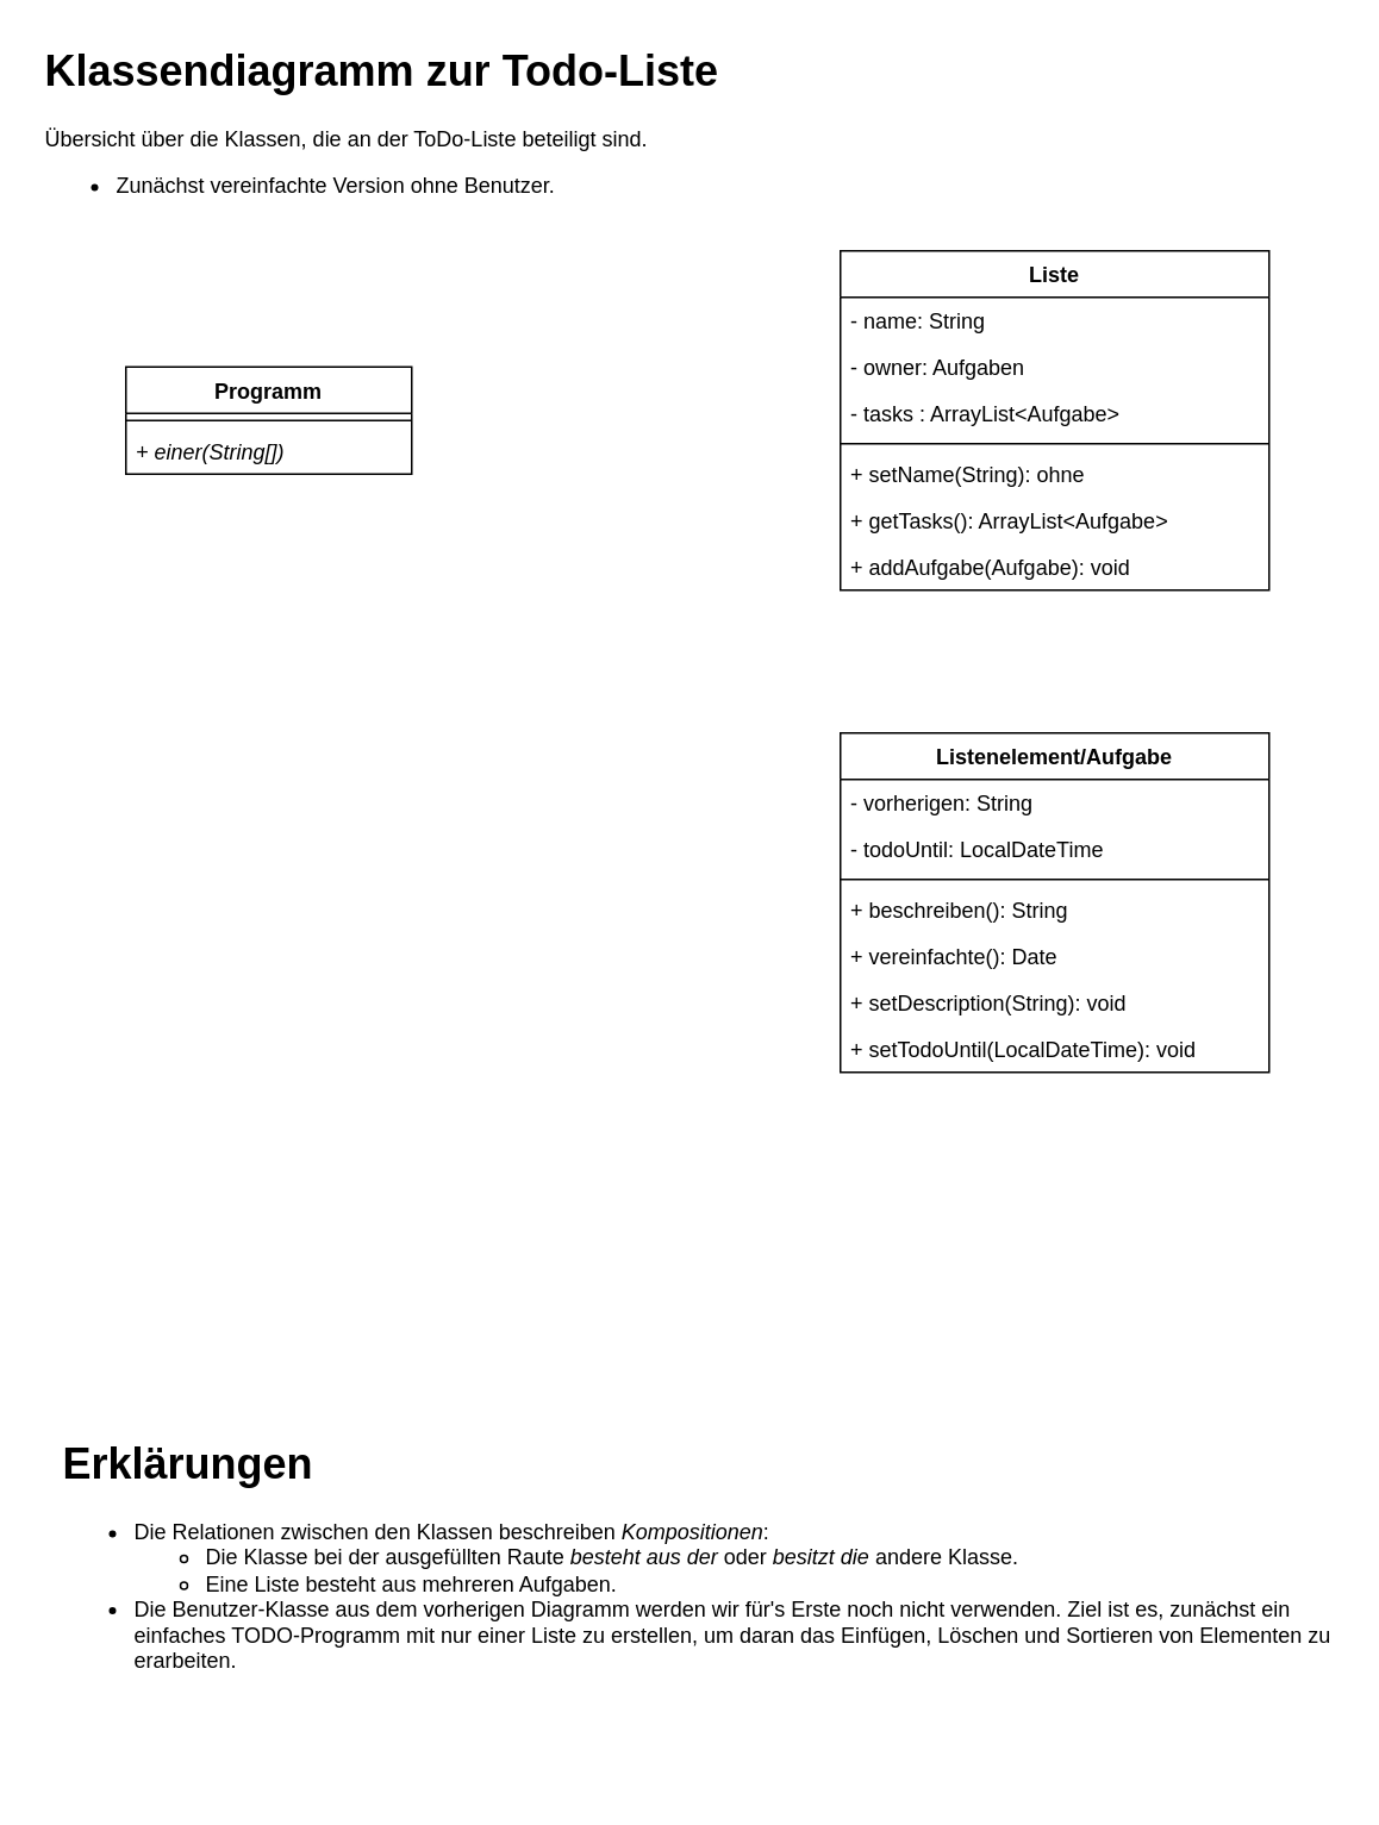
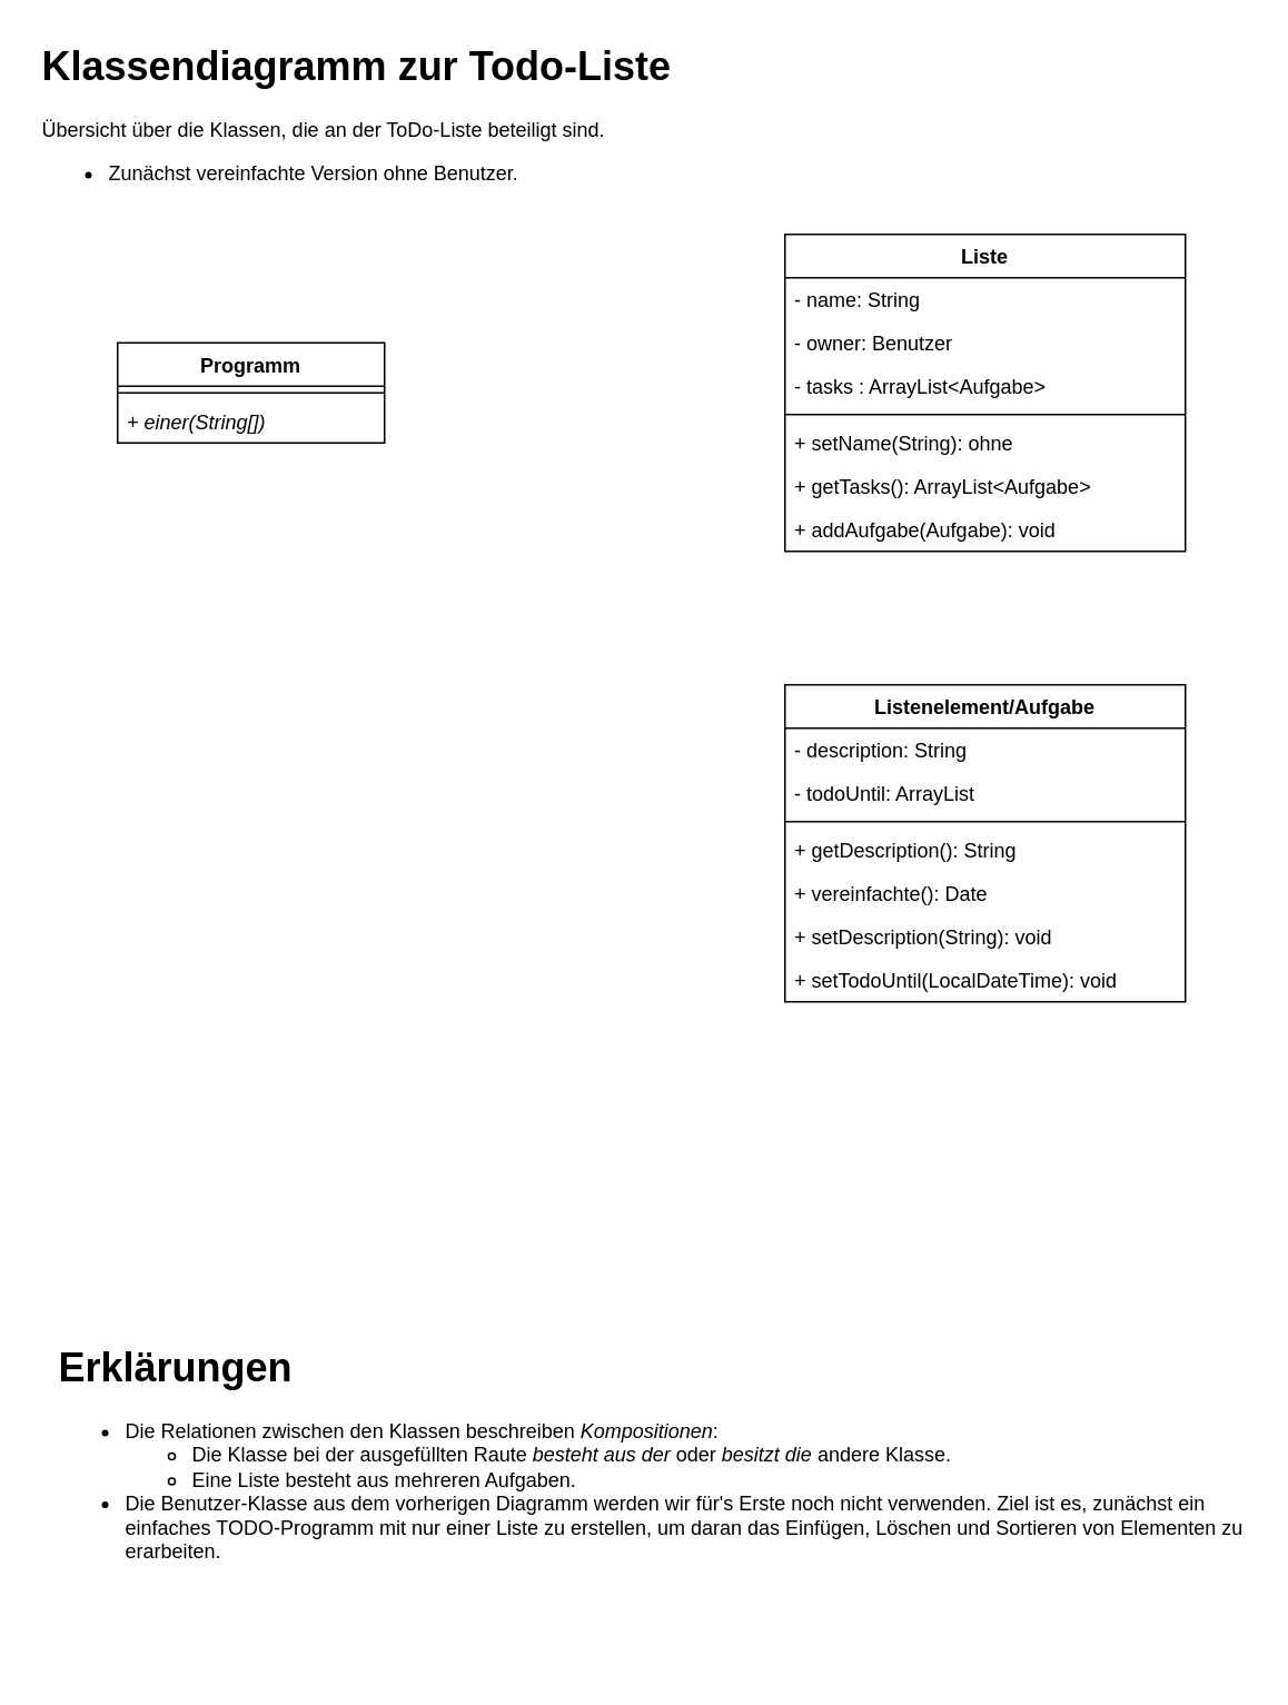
- <mxCell id="7" value="- owner: Aufgaben" style="text;strokeColor=none;fillColor=none;align=left;verticalAlign=top;spacingLeft=4;spacingRight=4;overflow=hidden;rotatable=0;points=[[0,0.5],[1,0.5]];portConstraint=eastwest;fontStyle=0" parent="5" vertex="1"><mxGeometry y="52" width="240" height="26" as="geometry" /></mxCell>
+ <mxCell id="7" value="- owner: Benutzer" style="text;strokeColor=none;fillColor=none;align=left;verticalAlign=top;spacingLeft=4;spacingRight=4;overflow=hidden;rotatable=0;points=[[0,0.5],[1,0.5]];portConstraint=eastwest;fontStyle=0" parent="5" vertex="1"><mxGeometry y="52" width="240" height="26" as="geometry" /></mxCell>
- <mxCell id="14" value="- vorherigen: String" style="text;strokeColor=none;fillColor=none;align=left;verticalAlign=top;spacingLeft=4;spacingRight=4;overflow=hidden;rotatable=0;points=[[0,0.5],[1,0.5]];portConstraint=eastwest;" parent="13" vertex="1"><mxGeometry y="26" width="240" height="26" as="geometry" /></mxCell>
+ <mxCell id="14" value="- description: String" style="text;strokeColor=none;fillColor=none;align=left;verticalAlign=top;spacingLeft=4;spacingRight=4;overflow=hidden;rotatable=0;points=[[0,0.5],[1,0.5]];portConstraint=eastwest;" parent="13" vertex="1"><mxGeometry y="26" width="240" height="26" as="geometry" /></mxCell>
- <mxCell id="15" value="- todoUntil: LocalDateTime" style="text;strokeColor=none;fillColor=none;align=left;verticalAlign=top;spacingLeft=4;spacingRight=4;overflow=hidden;rotatable=0;points=[[0,0.5],[1,0.5]];portConstraint=eastwest;" parent="13" vertex="1"><mxGeometry y="52" width="240" height="26" as="geometry" /></mxCell>
+ <mxCell id="15" value="- todoUntil: ArrayList" style="text;strokeColor=none;fillColor=none;align=left;verticalAlign=top;spacingLeft=4;spacingRight=4;overflow=hidden;rotatable=0;points=[[0,0.5],[1,0.5]];portConstraint=eastwest;" parent="13" vertex="1"><mxGeometry y="52" width="240" height="26" as="geometry" /></mxCell>
- <mxCell id="17" value="+ beschreiben(): String" style="text;strokeColor=none;fillColor=none;align=left;verticalAlign=top;spacingLeft=4;spacingRight=4;overflow=hidden;rotatable=0;points=[[0,0.5],[1,0.5]];portConstraint=eastwest;" parent="13" vertex="1"><mxGeometry y="86" width="240" height="26" as="geometry" /></mxCell>
+ <mxCell id="17" value="+ getDescription(): String" style="text;strokeColor=none;fillColor=none;align=left;verticalAlign=top;spacingLeft=4;spacingRight=4;overflow=hidden;rotatable=0;points=[[0,0.5],[1,0.5]];portConstraint=eastwest;" parent="13" vertex="1"><mxGeometry y="86" width="240" height="26" as="geometry" /></mxCell>
